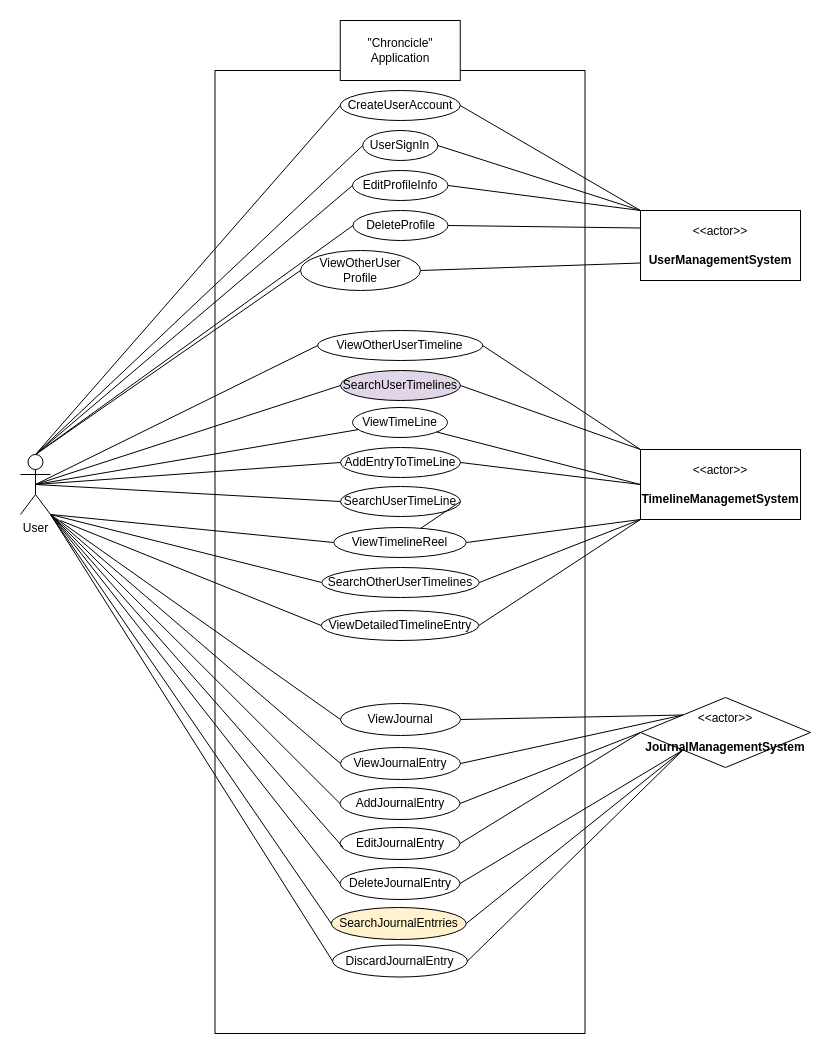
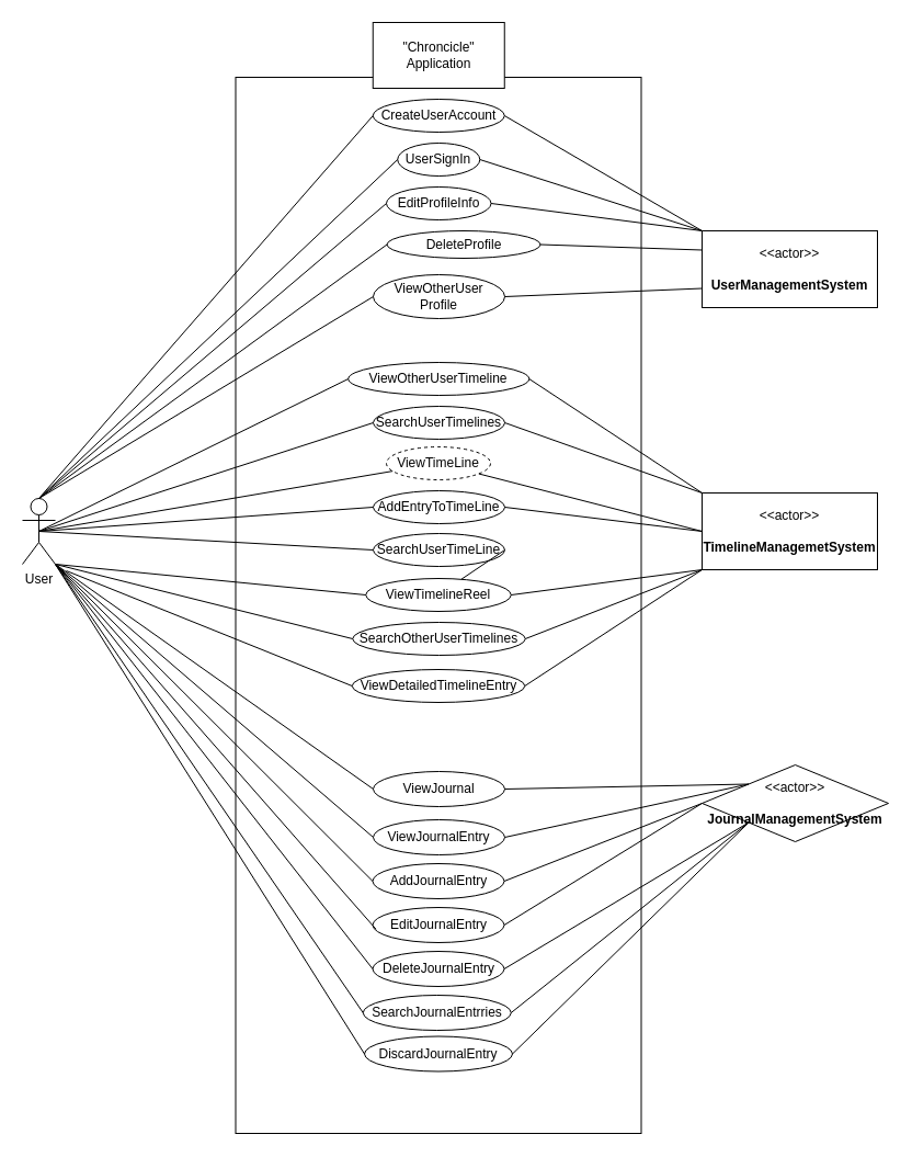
- <mxCell id="15" value="DeleteProfile" style="ellipse;whiteSpace=wrap;html=1;" parent="1" vertex="1"><mxGeometry x="352.5" y="210" width="95" height="30" as="geometry" /></mxCell>
+ <mxCell id="15" value="DeleteProfile" style="ellipse;whiteSpace=wrap;html=1;" parent="1" vertex="1"><mxGeometry x="352.5" y="210" width="140" height="25" as="geometry" /></mxCell>
- <mxCell id="34" value="ViewOtherUser Profile" style="ellipse;whiteSpace=wrap;html=1;" parent="1" vertex="1"><mxGeometry x="300" y="250" width="120" height="40" as="geometry" /></mxCell>
+ <mxCell id="34" value="ViewOtherUser Profile" style="ellipse;whiteSpace=wrap;html=1;" parent="1" vertex="1"><mxGeometry x="340" y="250" width="120" height="40" as="geometry" /></mxCell>
- <mxCell id="21" value="SearchUserTimelines" style="ellipse;whiteSpace=wrap;html=1;fillColor=#e1d5e7;" parent="1" vertex="1"><mxGeometry x="340" y="370" width="120" height="30" as="geometry" /></mxCell>
+ <mxCell id="21" value="SearchUserTimelines" style="ellipse;whiteSpace=wrap;html=1;" parent="1" vertex="1"><mxGeometry x="340" y="370" width="120" height="30" as="geometry" /></mxCell>
- <mxCell id="25" value="ViewTimeLine" style="ellipse;whiteSpace=wrap;html=1;" parent="1" vertex="1"><mxGeometry x="352" y="407" width="95" height="30" as="geometry" /></mxCell>
+ <mxCell id="25" value="ViewTimeLine" style="ellipse;whiteSpace=wrap;html=1;dashed=1;" parent="1" vertex="1"><mxGeometry x="352" y="407" width="95" height="30" as="geometry" /></mxCell>
- <mxCell id="46" value="SearchJournalEntrries" style="ellipse;whiteSpace=wrap;html=1;fillColor=#fff2cc;" parent="1" vertex="1"><mxGeometry x="330.75" y="907" width="135" height="32" as="geometry" /></mxCell>
+ <mxCell id="46" value="SearchJournalEntrries" style="ellipse;whiteSpace=wrap;html=1;" parent="1" vertex="1"><mxGeometry x="330.75" y="907" width="135" height="32" as="geometry" /></mxCell>
